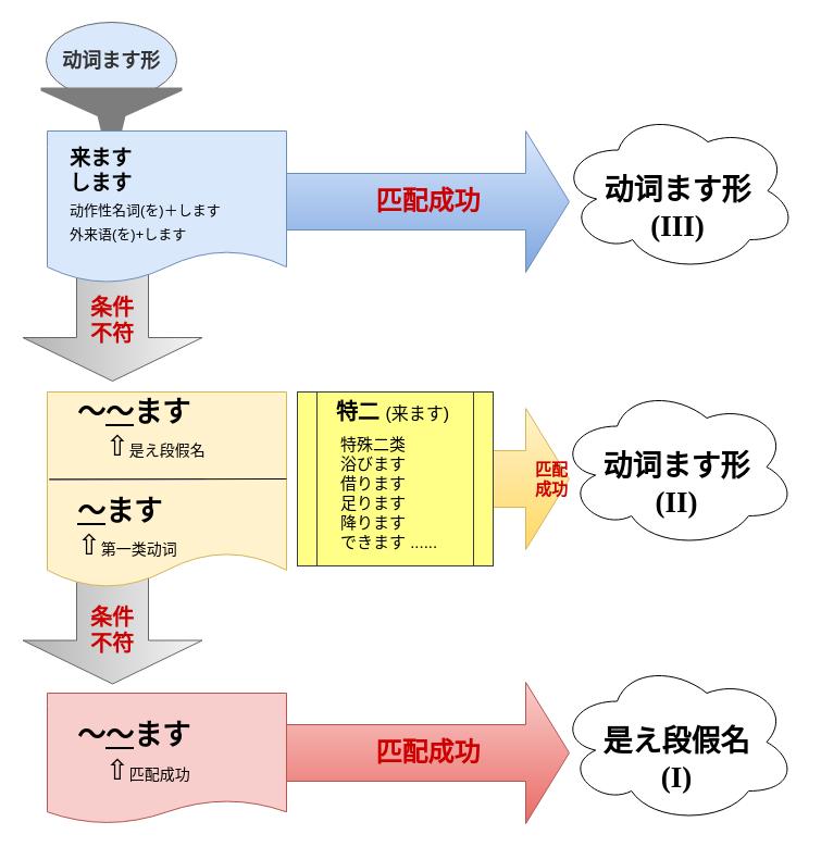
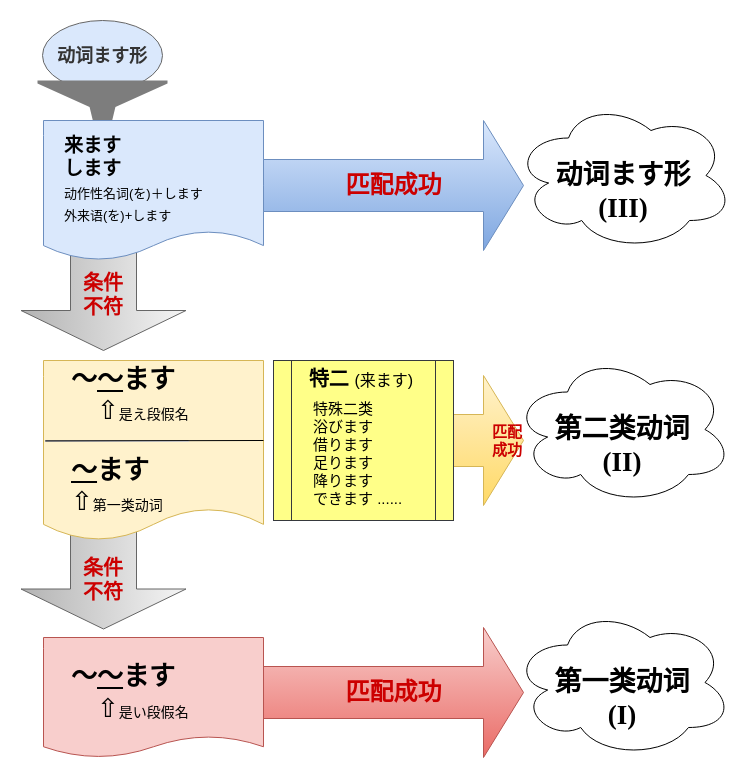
- <mxCell id="22" value="&lt;br&gt;动词ます形&lt;br&gt;&lt;font face=&quot;Times New Roman&quot;&gt;(II)&lt;/font&gt;" style="ellipse;shape=cloud;whiteSpace=wrap;html=1;fontSize=27;fontColor=#000000;align=center;fontStyle=1" parent="1" vertex="1"><mxGeometry x="512" y="354" width="220" height="150" as="geometry" /></mxCell>
+ <mxCell id="22" value="&lt;br&gt;第二类动词&lt;br&gt;&lt;font face=&quot;Times New Roman&quot;&gt;(II)&lt;/font&gt;" style="ellipse;shape=cloud;whiteSpace=wrap;html=1;fontSize=27;fontColor=#000000;align=center;fontStyle=1" parent="1" vertex="1"><mxGeometry x="512" y="354" width="220" height="150" as="geometry" /></mxCell>
- <mxCell id="23" value="&lt;br&gt;是え段假名&lt;br&gt;&lt;font face=&quot;Times New Roman&quot;&gt;(I)&lt;/font&gt;" style="ellipse;shape=cloud;whiteSpace=wrap;html=1;fontSize=27;fontColor=#000000;align=center;fontStyle=1" parent="1" vertex="1"><mxGeometry x="512" y="607" width="220" height="150" as="geometry" /></mxCell>
+ <mxCell id="23" value="&lt;br&gt;第一类动词&lt;br&gt;&lt;font face=&quot;Times New Roman&quot;&gt;(I)&lt;/font&gt;" style="ellipse;shape=cloud;whiteSpace=wrap;html=1;fontSize=27;fontColor=#000000;align=center;fontStyle=1" parent="1" vertex="1"><mxGeometry x="512" y="607" width="220" height="150" as="geometry" /></mxCell>
- <mxCell id="14" value="&lt;span style=&quot;font-weight: 700 ; font-size: 26px&quot;&gt;　〜&lt;u style=&quot;font-size: 26px&quot;&gt;〜&lt;/u&gt;ます&lt;br style=&quot;font-size: 26px&quot;&gt;　　&lt;/span&gt;&lt;span style=&quot;font-size: 26px&quot;&gt;⇧&lt;/span&gt;&lt;font&gt;&lt;span style=&quot;font-size: 14px&quot;&gt;匹配成功&lt;/span&gt;&lt;br&gt;&lt;/font&gt;" style="text;html=1;strokeColor=none;fillColor=none;align=left;verticalAlign=middle;whiteSpace=wrap;rounded=0;fontSize=26;lineHeight=15;" parent="1" vertex="1"><mxGeometry x="43" y="637" width="180" height="110" as="geometry" /></mxCell>
+ <mxCell id="14" value="&lt;span style=&quot;font-weight: 700 ; font-size: 26px&quot;&gt;　〜&lt;u style=&quot;font-size: 26px&quot;&gt;〜&lt;/u&gt;ます&lt;br style=&quot;font-size: 26px&quot;&gt;　　&lt;/span&gt;&lt;span style=&quot;font-size: 26px&quot;&gt;⇧&lt;/span&gt;&lt;font&gt;&lt;span style=&quot;font-size: 14px&quot;&gt;是い段假名&lt;/span&gt;&lt;br&gt;&lt;/font&gt;" style="text;html=1;strokeColor=none;fillColor=none;align=left;verticalAlign=middle;whiteSpace=wrap;rounded=0;fontSize=26;lineHeight=15;" parent="1" vertex="1"><mxGeometry x="43" y="637" width="180" height="110" as="geometry" /></mxCell>
